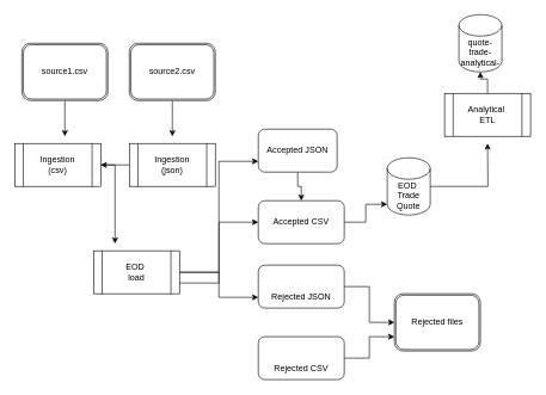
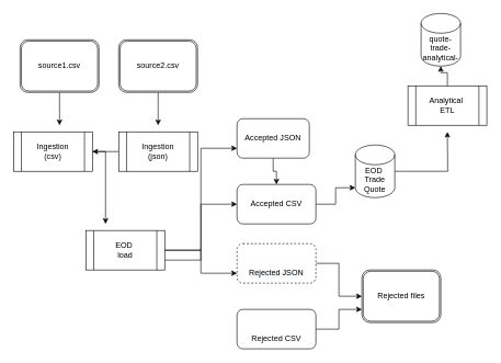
- <mxCell id="21" value="&lt;br&gt;&lt;br&gt;&lt;span style=&quot;color: rgb(0 , 0 , 0) ; font-family: &amp;#34;helvetica&amp;#34; ; font-size: 12px ; font-style: normal ; font-weight: 400 ; letter-spacing: normal ; text-align: center ; text-indent: 0px ; text-transform: none ; word-spacing: 0px ; background-color: rgb(248 , 249 , 250) ; display: inline ; float: none&quot;&gt;Rejected JSON&lt;/span&gt;&lt;br&gt;" style="rounded=1;whiteSpace=wrap;html=1;" vertex="1" parent="1"><mxGeometry x="360" y="370" width="120" height="60" as="geometry" /></mxCell>
+ <mxCell id="21" value="&lt;br&gt;&lt;br&gt;&lt;span style=&quot;color: rgb(0 , 0 , 0) ; font-family: &amp;#34;helvetica&amp;#34; ; font-size: 12px ; font-style: normal ; font-weight: 400 ; letter-spacing: normal ; text-align: center ; text-indent: 0px ; text-transform: none ; word-spacing: 0px ; background-color: rgb(248 , 249 , 250) ; display: inline ; float: none&quot;&gt;Rejected JSON&lt;/span&gt;&lt;br&gt;" style="rounded=1;whiteSpace=wrap;html=1;dashed=1;" vertex="1" parent="1"><mxGeometry x="360" y="370" width="120" height="60" as="geometry" /></mxCell>
